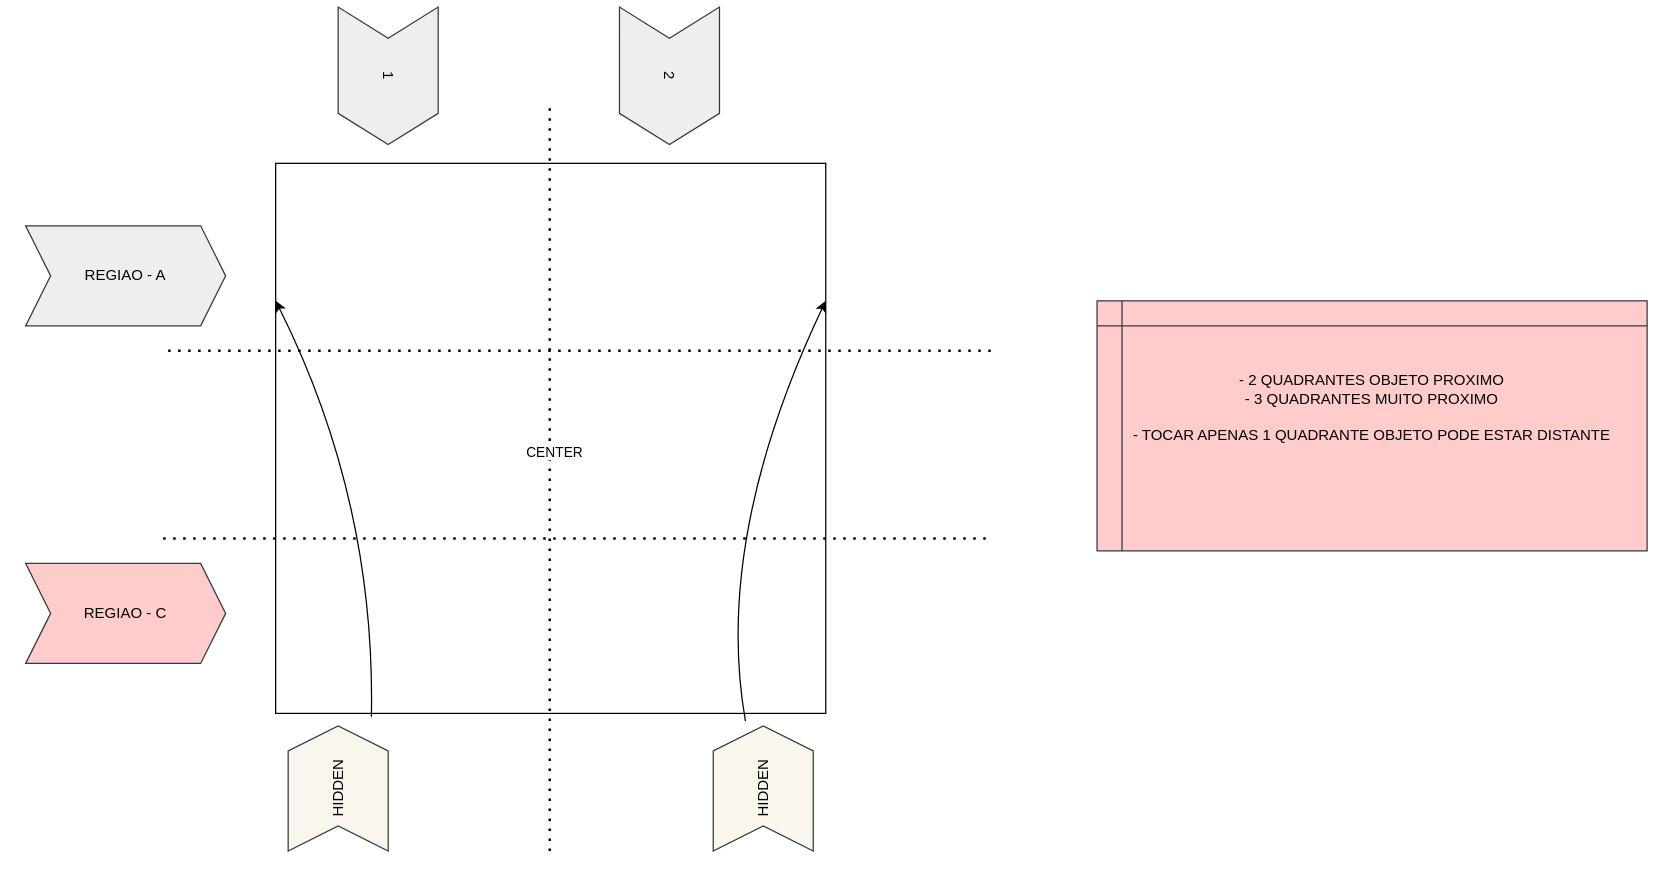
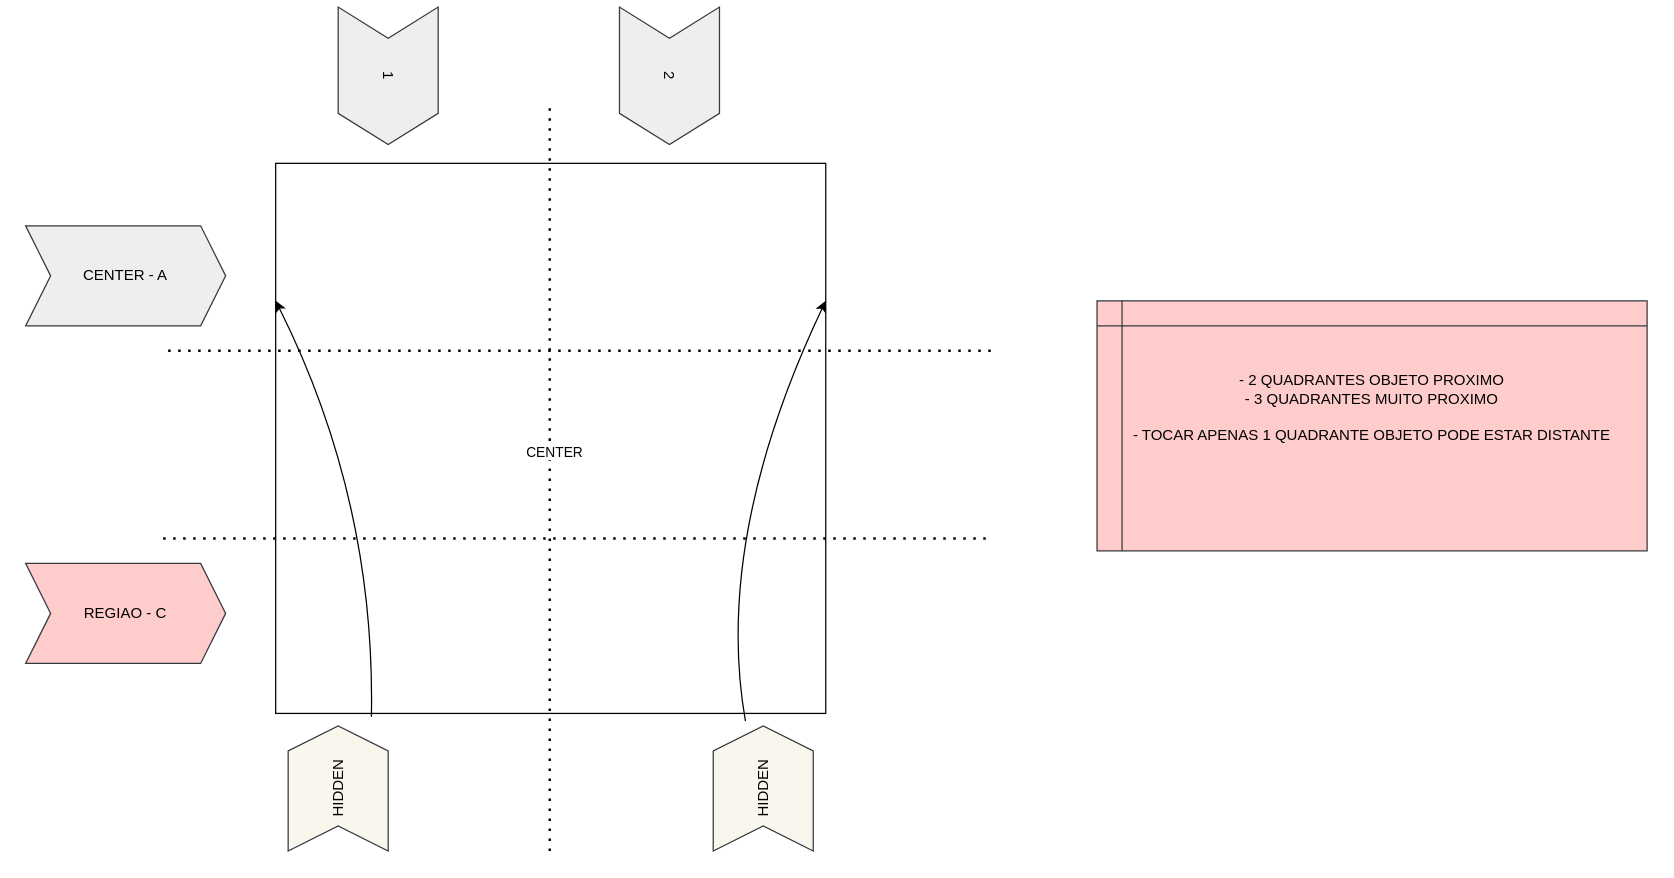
- <mxCell id="5" value="REGIAO - A" style="shape=step;perimeter=stepPerimeter;whiteSpace=wrap;html=1;fixedSize=1;fillColor=#eeeeee;strokeColor=#36393d;" vertex="1" parent="1"><mxGeometry x="20" y="180" width="160" height="80" as="geometry" /></mxCell>
+ <mxCell id="5" value="CENTER - A" style="shape=step;perimeter=stepPerimeter;whiteSpace=wrap;html=1;fixedSize=1;fillColor=#eeeeee;strokeColor=#36393d;" vertex="1" parent="1"><mxGeometry x="20" y="180" width="160" height="80" as="geometry" /></mxCell>
